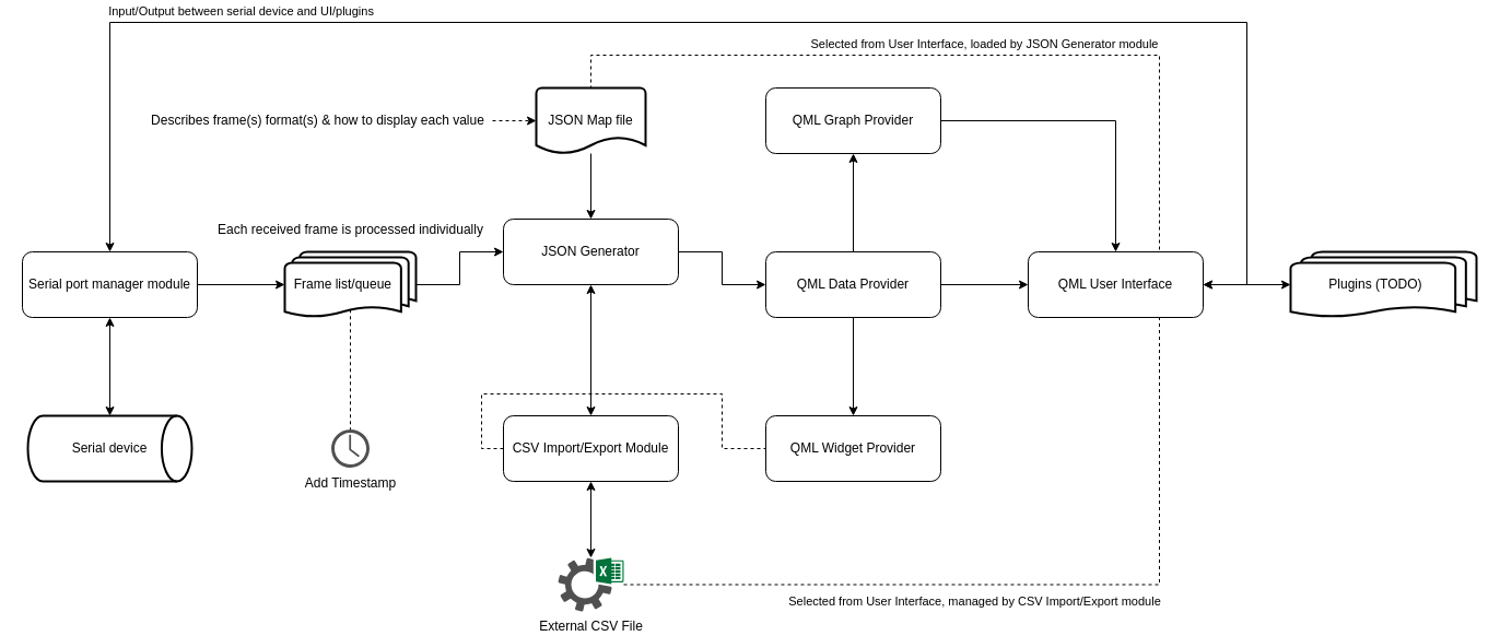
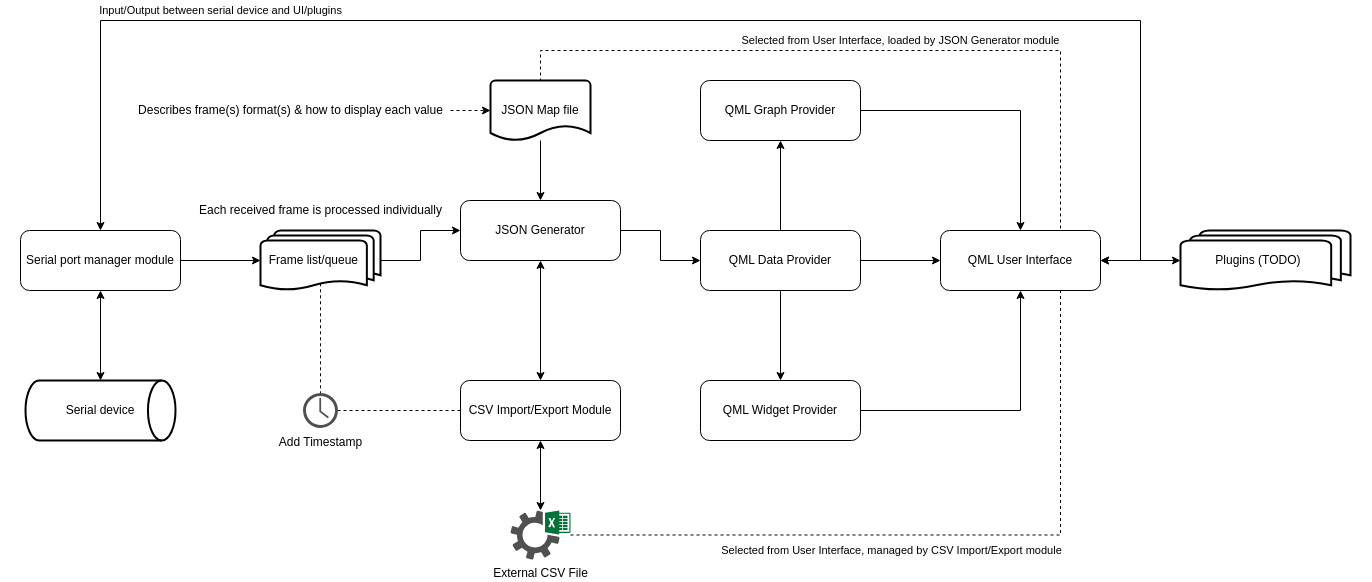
- <mxCell id="13" style="edgeStyle=orthogonalEdgeStyle;rounded=0;orthogonalLoop=1;jettySize=auto;html=1;exitX=0;exitY=0.5;exitDx=0;exitDy=0;endArrow=none;endFill=0;dashed=1;" parent="1" source="15" target="27" edge="1"><mxGeometry relative="1" as="geometry" /></mxCell>
+ <mxCell id="13" style="edgeStyle=orthogonalEdgeStyle;rounded=0;orthogonalLoop=1;jettySize=auto;html=1;exitX=0;exitY=0.5;exitDx=0;exitDy=0;endArrow=none;endFill=0;dashed=1;" parent="1" source="15" target="12" edge="1"><mxGeometry relative="1" as="geometry" /></mxCell>
+ <mxCell id="26" style="edgeStyle=orthogonalEdgeStyle;rounded=0;orthogonalLoop=1;jettySize=auto;html=1;exitX=1;exitY=0.5;exitDx=0;exitDy=0;entryX=0.5;entryY=1;entryDx=0;entryDy=0;startArrow=none;startFill=0;endArrow=classic;endFill=1;" parent="1" source="27" target="33" edge="1"><mxGeometry relative="1" as="geometry" /></mxCell>
